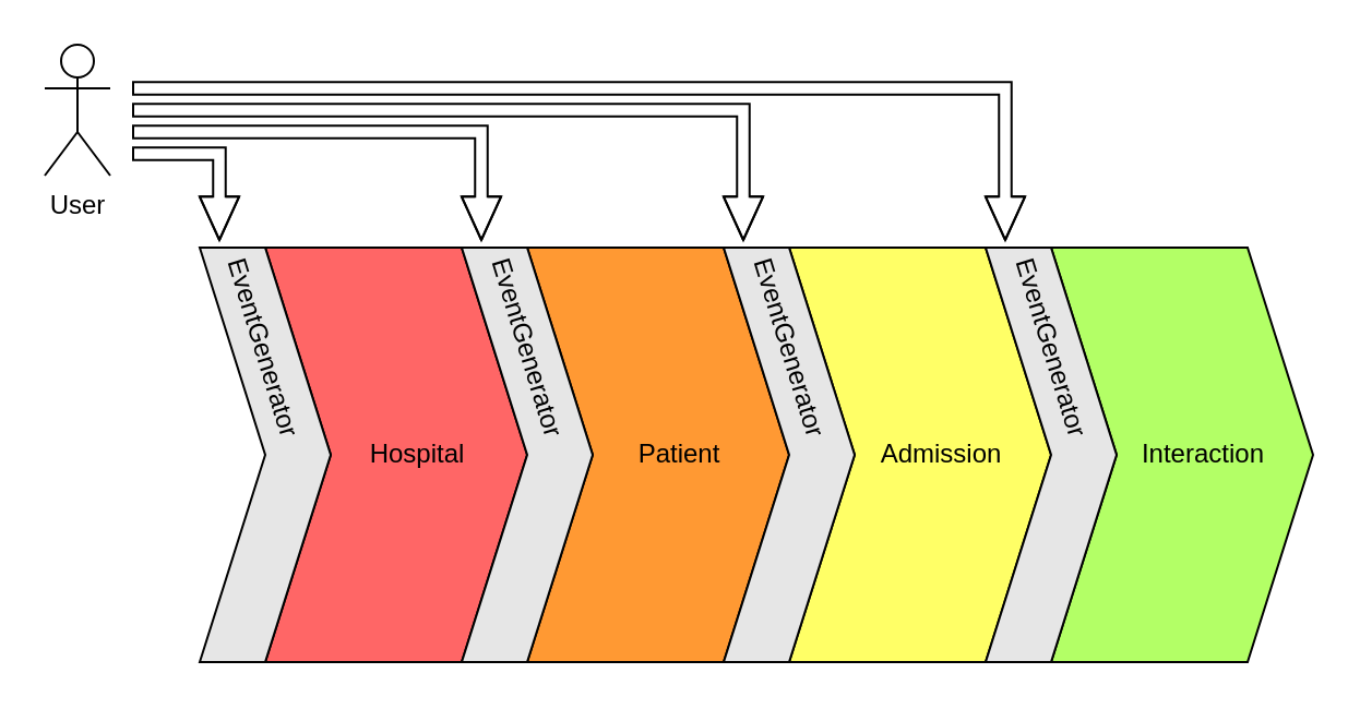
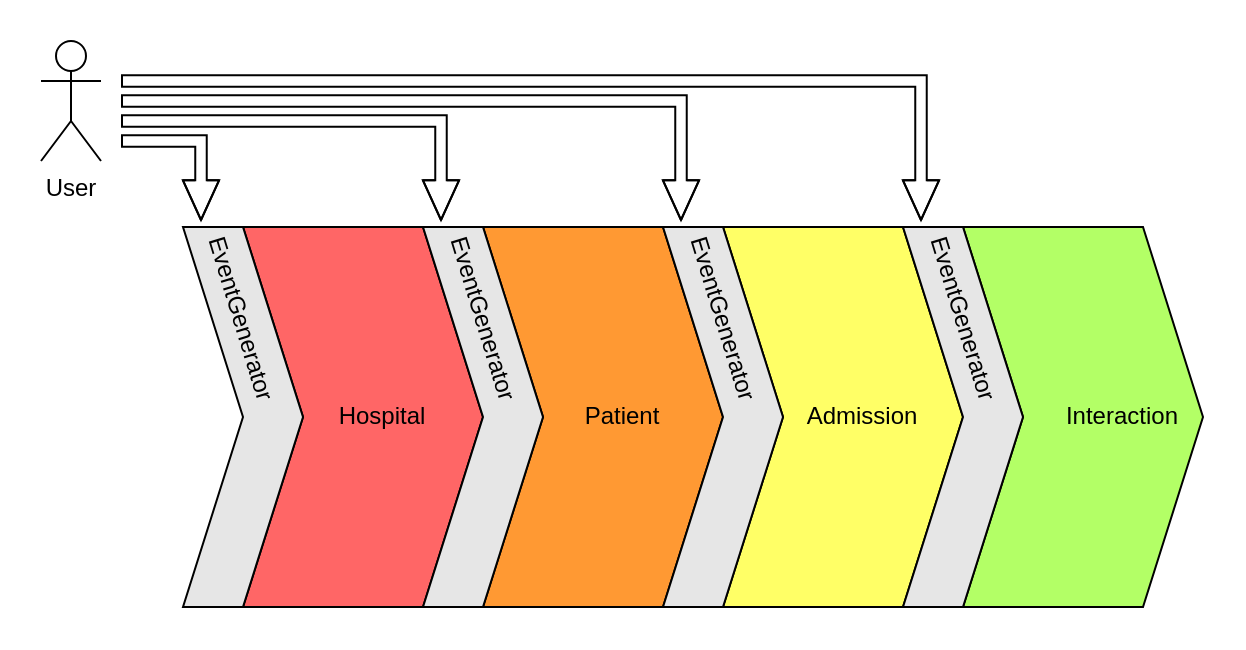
- <mxCell id="20" value="Interaction" style="text;html=1;strokeColor=none;fillColor=none;align=center;verticalAlign=middle;whiteSpace=wrap;rounded=0;" vertex="1" parent="7"><mxGeometry x="430" y="76" width="60" height="38" as="geometry" /></mxCell>
+ <mxCell id="20" value="Interaction" style="text;html=1;strokeColor=none;fillColor=none;align=center;verticalAlign=middle;whiteSpace=wrap;rounded=0;" vertex="1" parent="7"><mxGeometry x="440" y="76" width="60" height="38" as="geometry" /></mxCell>
